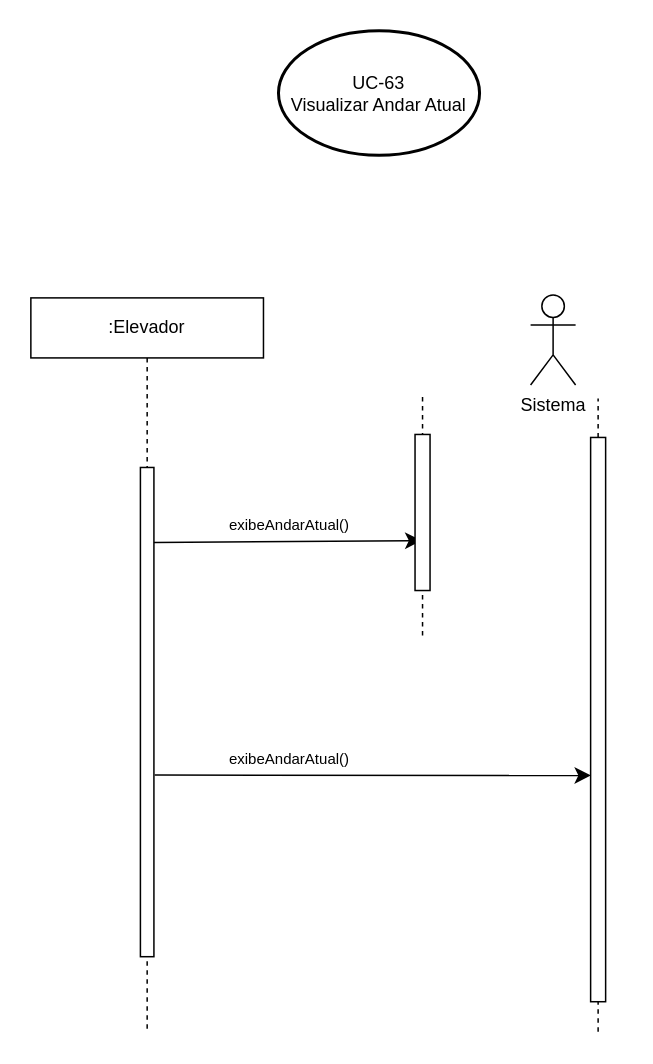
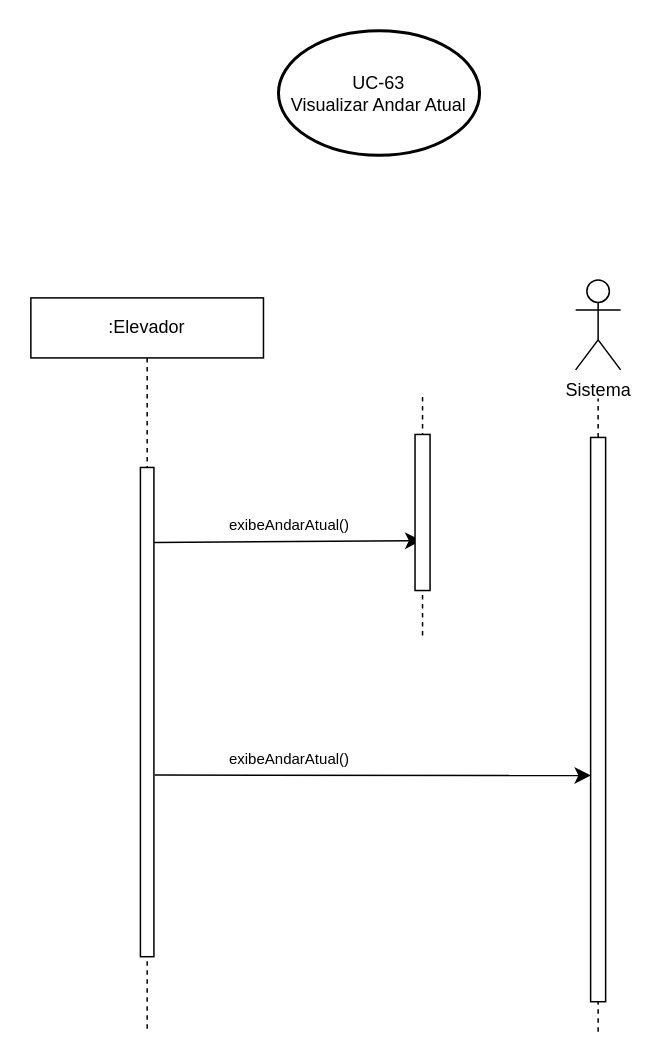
- <mxCell id="10" value="Sistema" style="shape=umlActor;verticalLabelPosition=bottom;verticalAlign=top;html=1;outlineConnect=0;" vertex="1" parent="1"><mxGeometry x="353" y="196" width="30" height="60" as="geometry" /></mxCell>
+ <mxCell id="10" value="Sistema" style="shape=umlActor;verticalLabelPosition=bottom;verticalAlign=top;html=1;outlineConnect=0;" vertex="1" parent="1"><mxGeometry x="383" y="186" width="30" height="60" as="geometry" /></mxCell>
